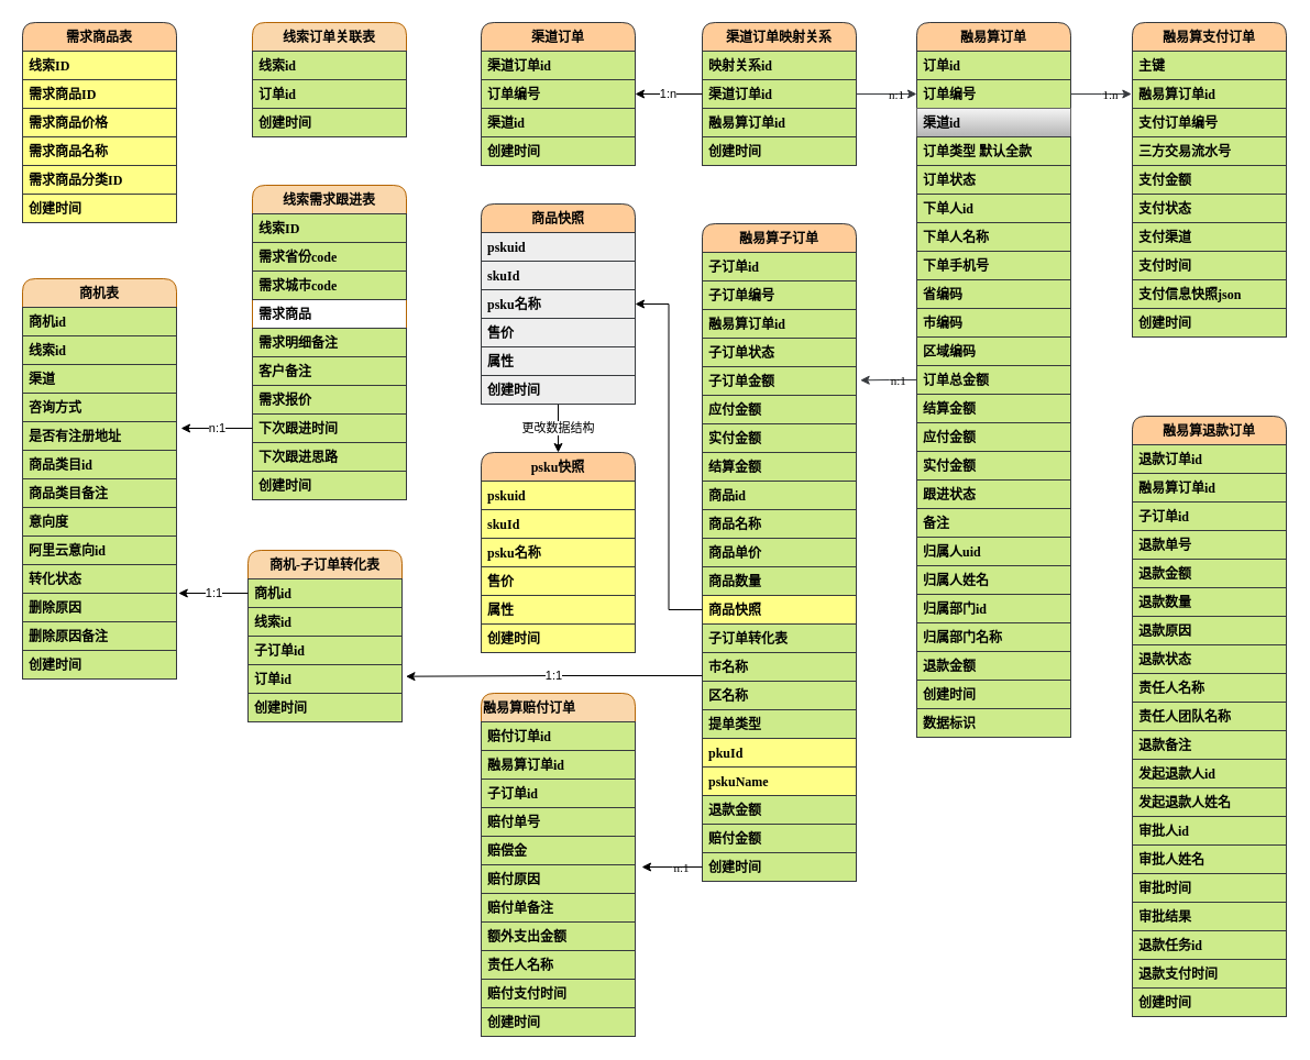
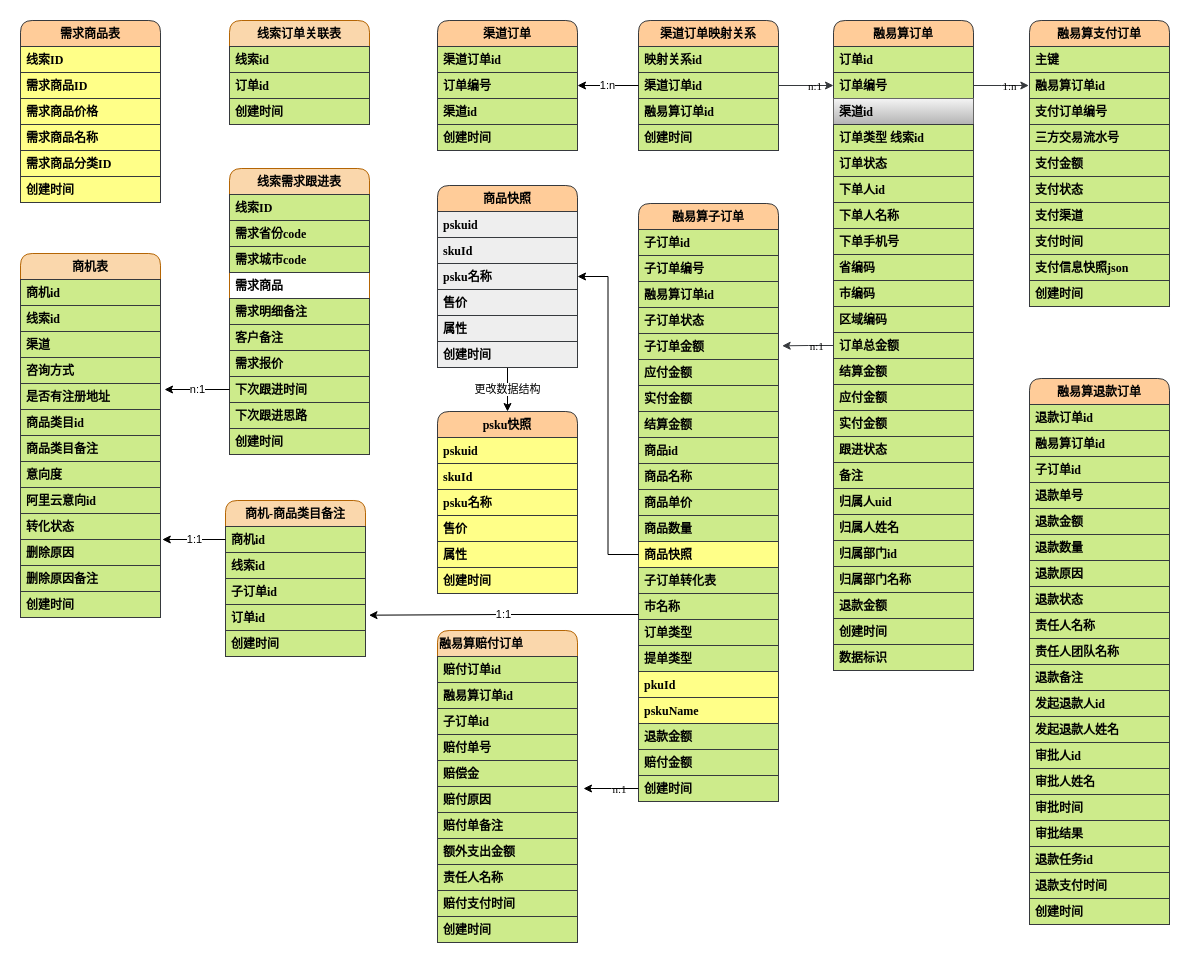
- <mxCell id="17" value="订单类型 默认全款" style="text;align=left;verticalAlign=top;spacingLeft=4;spacingRight=4;overflow=hidden;rotatable=0;points=[[0,0.5],[1,0.5]];portConstraint=eastwest;fontStyle=1;fontFamily=Tahoma;fillColor=#cdeb8b;strokeColor=#36393d;labelBackgroundColor=none;labelBorderColor=none;shadow=0;" parent="13" vertex="1"><mxGeometry y="104" width="140" height="26" as="geometry" /></mxCell>
+ <mxCell id="17" value="订单类型 线索id" style="text;align=left;verticalAlign=top;spacingLeft=4;spacingRight=4;overflow=hidden;rotatable=0;points=[[0,0.5],[1,0.5]];portConstraint=eastwest;fontStyle=1;fontFamily=Tahoma;fillColor=#cdeb8b;strokeColor=#36393d;labelBackgroundColor=none;labelBorderColor=none;shadow=0;" parent="13" vertex="1"><mxGeometry y="104" width="140" height="26" as="geometry" /></mxCell>
- <mxCell id="157" value="商机-子订单转化表" style="swimlane;fontStyle=1;childLayout=stackLayout;horizontal=1;startSize=26;horizontalStack=0;resizeParent=1;resizeParentMax=0;resizeLast=0;collapsible=1;marginBottom=0;rounded=1;fontFamily=Tahoma;fillColor=#fad7ac;strokeColor=#b46504;align=center;labelBackgroundColor=none;labelBorderColor=none;shadow=0;" vertex="1" parent="1"><mxGeometry x="225" y="500" width="140" height="156" as="geometry" /></mxCell>
+ <mxCell id="157" value="商机-商品类目备注" style="swimlane;fontStyle=1;childLayout=stackLayout;horizontal=1;startSize=26;horizontalStack=0;resizeParent=1;resizeParentMax=0;resizeLast=0;collapsible=1;marginBottom=0;rounded=1;fontFamily=Tahoma;fillColor=#fad7ac;strokeColor=#b46504;align=center;labelBackgroundColor=none;labelBorderColor=none;shadow=0;" vertex="1" parent="1"><mxGeometry x="225" y="500" width="140" height="156" as="geometry" /></mxCell>
- <mxCell id="55" value="区名称" style="text;align=left;verticalAlign=top;spacingLeft=4;spacingRight=4;overflow=hidden;rotatable=0;points=[[0,0.5],[1,0.5]];portConstraint=eastwest;fontStyle=1;fontFamily=Tahoma;fillColor=#cdeb8b;strokeColor=#36393d;labelBackgroundColor=none;labelBorderColor=none;shadow=0;" parent="39" vertex="1"><mxGeometry y="416" width="140" height="26" as="geometry" /></mxCell>
+ <mxCell id="55" value="订单类型" style="text;align=left;verticalAlign=top;spacingLeft=4;spacingRight=4;overflow=hidden;rotatable=0;points=[[0,0.5],[1,0.5]];portConstraint=eastwest;fontStyle=1;fontFamily=Tahoma;fillColor=#cdeb8b;strokeColor=#36393d;labelBackgroundColor=none;labelBorderColor=none;shadow=0;" parent="39" vertex="1"><mxGeometry y="416" width="140" height="26" as="geometry" /></mxCell>
